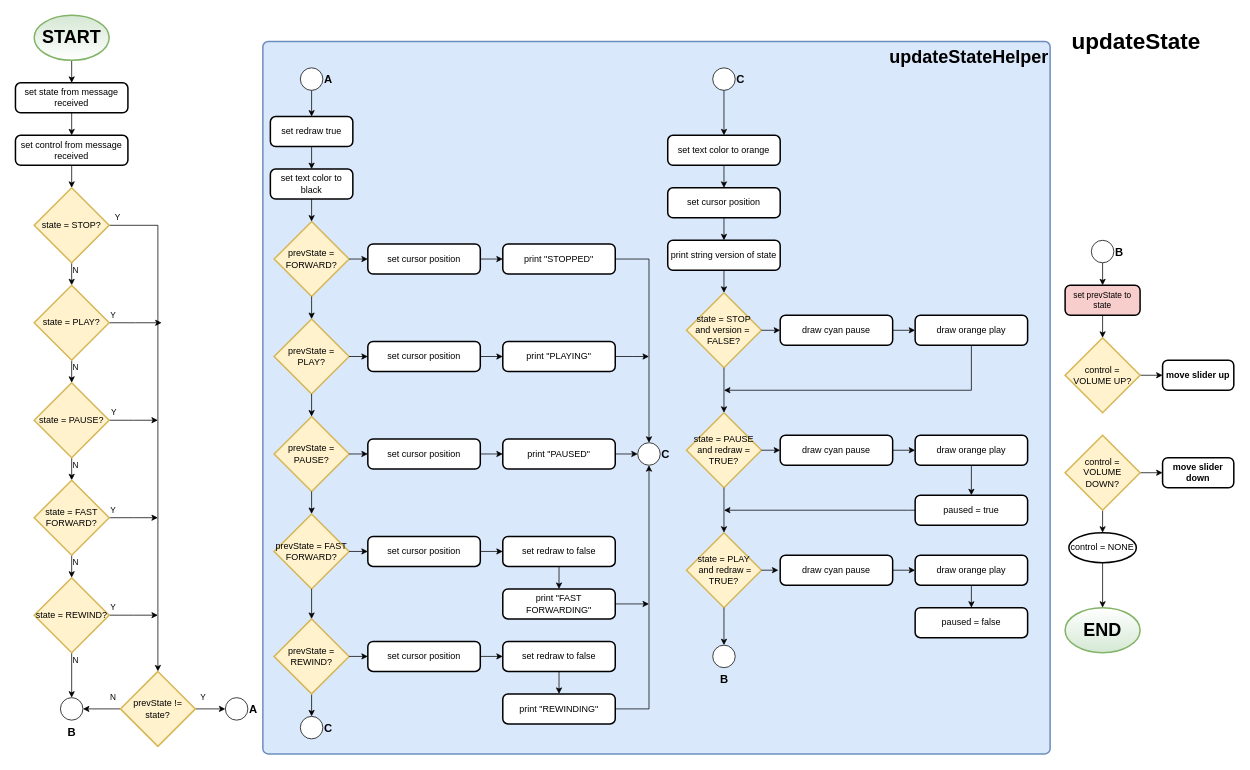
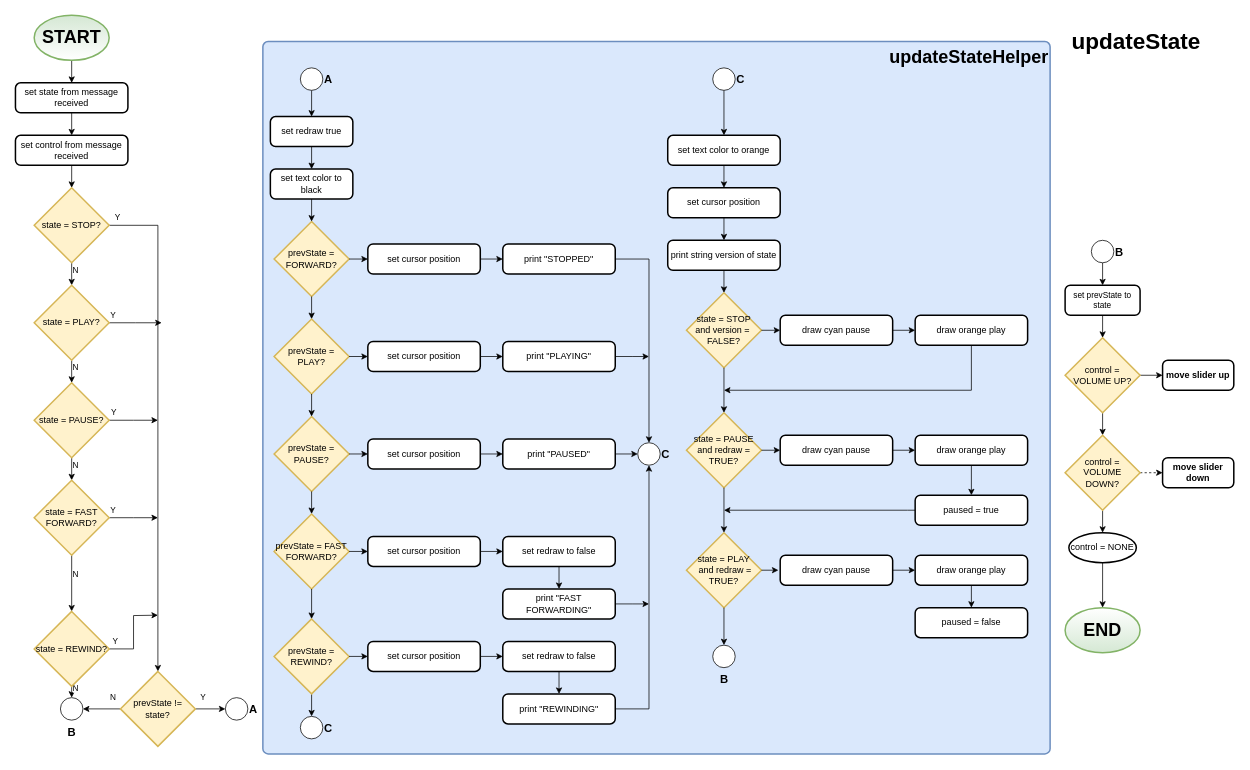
- <mxCell id="126" value="set prevState to state" style="rounded=1;whiteSpace=wrap;html=1;absoluteArcSize=1;arcSize=14;strokeWidth=2;fontSize=11;align=center;fillColor=#f8cecc;" vertex="1" parent="1"><mxGeometry x="1420" y="380" width="100" height="40" as="geometry" /></mxCell>
+ <mxCell id="126" value="set prevState to state" style="rounded=1;whiteSpace=wrap;html=1;absoluteArcSize=1;arcSize=14;strokeWidth=2;fontSize=11;align=center;" vertex="1" parent="1"><mxGeometry x="1420" y="380" width="100" height="40" as="geometry" /></mxCell>
+ <mxCell id="26" style="edgeStyle=orthogonalEdgeStyle;rounded=0;orthogonalLoop=1;jettySize=auto;html=1;exitX=0.5;exitY=1;exitDx=0;exitDy=0;exitPerimeter=0;entryX=0.5;entryY=0;entryDx=0;entryDy=0;entryPerimeter=0;" parent="1" source="28" target="31" edge="1"><mxGeometry relative="1" as="geometry" /></mxCell>
- <mxCell id="29" style="edgeStyle=orthogonalEdgeStyle;rounded=0;orthogonalLoop=1;jettySize=auto;html=1;exitX=1;exitY=0.5;exitDx=0;exitDy=0;exitPerimeter=0;entryX=0;entryY=0.5;entryDx=0;entryDy=0;" parent="1" source="31" target="35" edge="1"><mxGeometry relative="1" as="geometry" /></mxCell>
+ <mxCell id="29" style="edgeStyle=orthogonalEdgeStyle;rounded=0;orthogonalLoop=1;jettySize=auto;html=1;exitX=1;exitY=0.5;exitDx=0;exitDy=0;exitPerimeter=0;entryX=0;entryY=0.5;entryDx=0;entryDy=0;dashed=1;" parent="1" source="31" target="35" edge="1"><mxGeometry relative="1" as="geometry" /></mxCell>
- <mxCell id="23" value="state = REWIND?" style="strokeWidth=2;html=1;shape=mxgraph.flowchart.decision;whiteSpace=wrap;fillColor=#fff2cc;strokeColor=#d6b656;" parent="1" vertex="1"><mxGeometry x="45" y="770" width="100" height="100" as="geometry" /></mxCell>
+ <mxCell id="23" value="state = REWIND?" style="strokeWidth=2;html=1;shape=mxgraph.flowchart.decision;whiteSpace=wrap;fillColor=#fff2cc;strokeColor=#d6b656;" parent="1" vertex="1"><mxGeometry x="45" y="815" width="100" height="100" as="geometry" /></mxCell>
